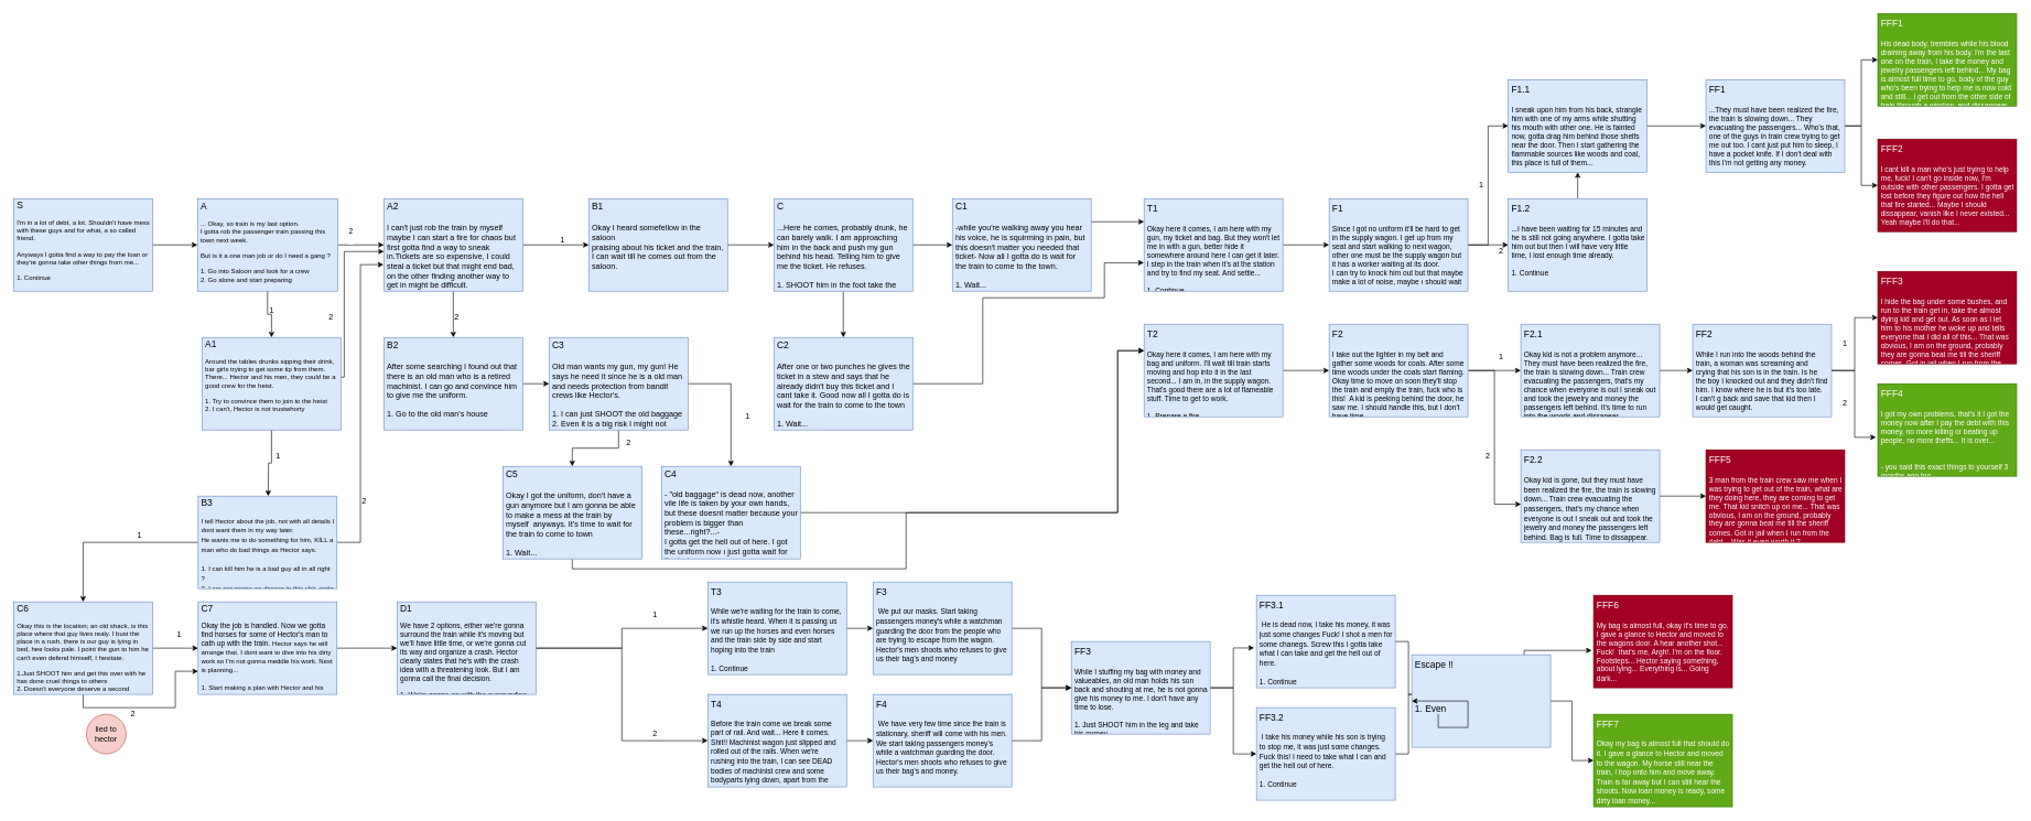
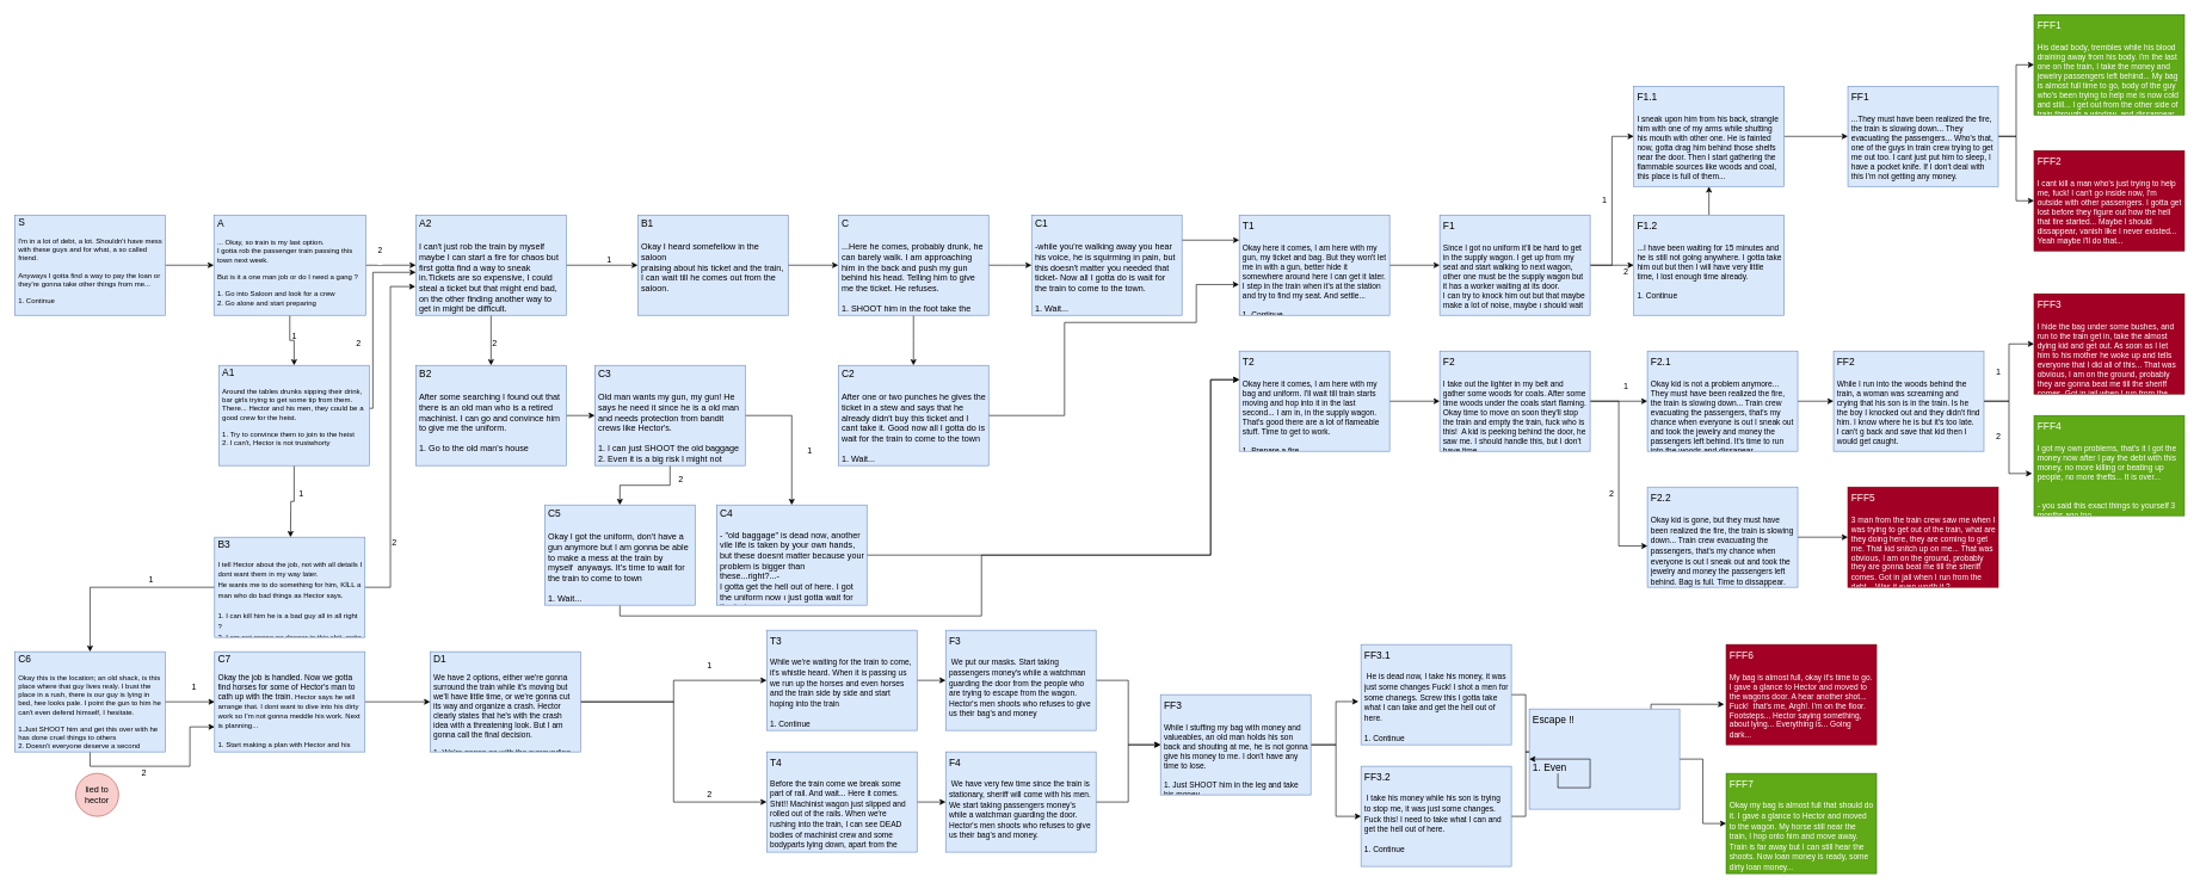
- <mxCell id="55" value="lied to hector" style="ellipse;whiteSpace=wrap;html=1;aspect=fixed;fillColor=#f8cecc;strokeColor=#b85450;" parent="1" vertex="1"><mxGeometry x="130" y="1080" width="60" height="60" as="geometry" /></mxCell>
+ <mxCell id="55" value="lied to hector" style="ellipse;whiteSpace=wrap;html=1;aspect=fixed;fillColor=#f8cecc;strokeColor=#b85450;" parent="1" vertex="1"><mxGeometry x="105" y="1080" width="60" height="60" as="geometry" /></mxCell>
